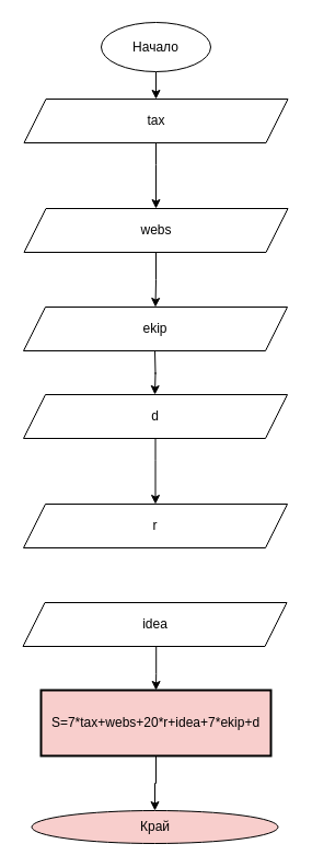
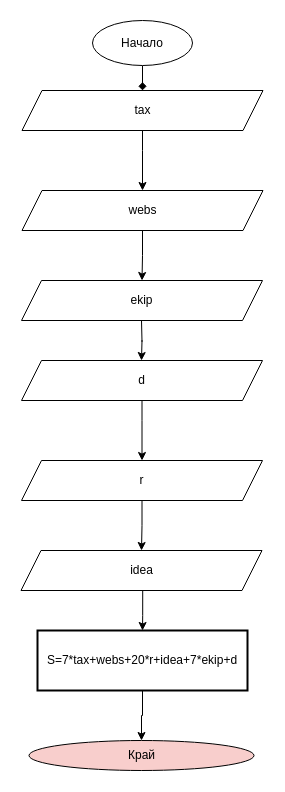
- <mxCell id="4" style="edgeStyle=orthogonalEdgeStyle;rounded=0;orthogonalLoop=1;jettySize=auto;html=1;entryX=0.5;entryY=0;entryDx=0;entryDy=0;" parent="1" source="5" target="7" edge="1"><mxGeometry relative="1" as="geometry" /></mxCell>
+ <mxCell id="4" style="edgeStyle=orthogonalEdgeStyle;rounded=0;orthogonalLoop=1;jettySize=auto;html=1;entryX=0.5;entryY=0;entryDx=0;entryDy=0;endArrow=diamond;" parent="1" source="5" target="7" edge="1"><mxGeometry relative="1" as="geometry" /></mxCell>
+ <mxCell id="13" style="edgeStyle=orthogonalEdgeStyle;rounded=0;orthogonalLoop=1;jettySize=auto;html=1;entryX=0.5;entryY=0;entryDx=0;entryDy=0;" parent="1" source="14" target="15" edge="1"><mxGeometry relative="1" as="geometry" /></mxCell>
- <mxCell id="3" value="S=7*tax+webs+20*r+idea+7*ekip+d" style="whiteSpace=wrap;html=1;strokeWidth=2;fillColor=#f8cecc;" parent="1" vertex="1"><mxGeometry x="37" y="630" width="210" height="60" as="geometry" /></mxCell>
+ <mxCell id="3" value="S=7*tax+webs+20*r+idea+7*ekip+d" style="whiteSpace=wrap;html=1;strokeWidth=2;" parent="1" vertex="1"><mxGeometry x="37" y="630" width="210" height="60" as="geometry" /></mxCell>
